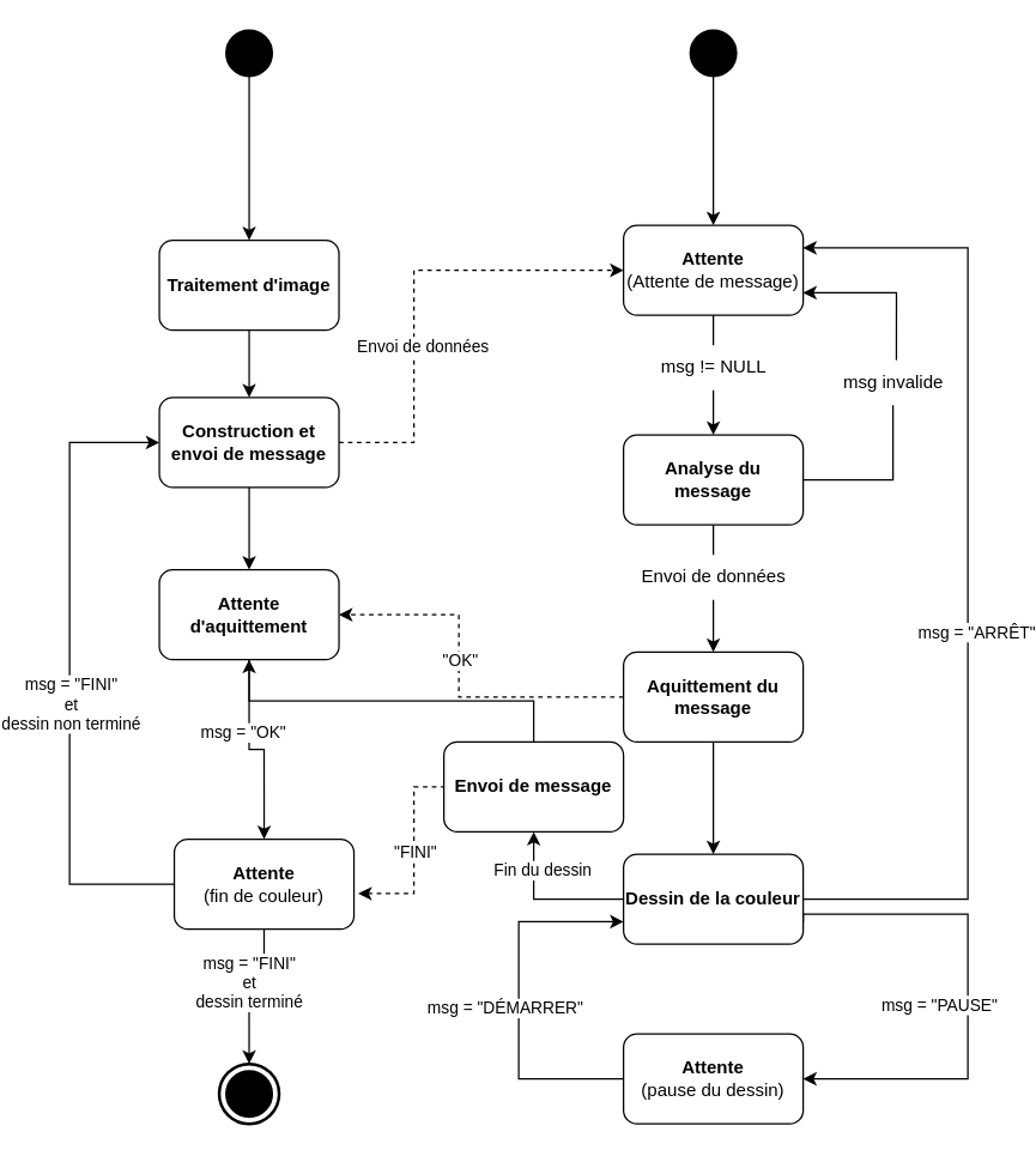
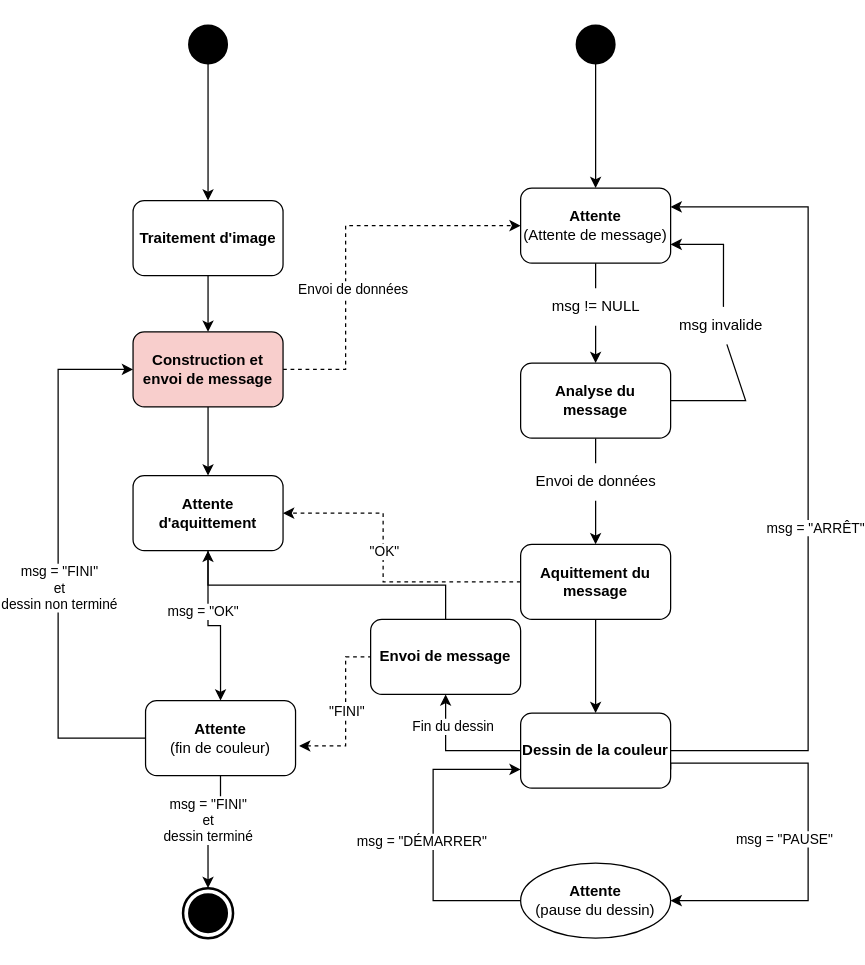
- <mxCell id="24" value="msg invalide" style="text;html=1;resizable=0;autosize=1;align=center;verticalAlign=middle;points=[];fillColor=none;strokeColor=none;rounded=0;" parent="1" vertex="1"><mxGeometry x="525" y="240" width="90" height="30" as="geometry" /></mxCell>
+ <mxCell id="24" value="msg invalide" style="text;html=1;resizable=0;autosize=1;align=center;verticalAlign=middle;points=[];fillColor=none;strokeColor=none;rounded=0;" parent="1" vertex="1"><mxGeometry x="505" y="245" width="90" height="30" as="geometry" /></mxCell>
- <mxCell id="43" value="&lt;b&gt;Construction et envoi de message&lt;/b&gt;" style="rounded=1;whiteSpace=wrap;html=1;fillColor=#FFFFFF;" parent="1" vertex="1"><mxGeometry x="79.94" y="265" width="120" height="60" as="geometry" /></mxCell>
+ <mxCell id="43" value="&lt;b&gt;Construction et envoi de message&lt;/b&gt;" style="rounded=1;whiteSpace=wrap;html=1;fillColor=#f8cecc;" parent="1" vertex="1"><mxGeometry x="79.94" y="265" width="120" height="60" as="geometry" /></mxCell>
- <mxCell id="46" value="&lt;b&gt;Attente &lt;/b&gt;&lt;br&gt;(pause du dessin)" style="rounded=1;whiteSpace=wrap;html=1;" vertex="1" parent="1"><mxGeometry x="390" y="690" width="120" height="60" as="geometry" /></mxCell>
+ <mxCell id="46" value="&lt;b&gt;Attente &lt;/b&gt;&lt;br&gt;(pause du dessin)" style="ellipse;whiteSpace=wrap;html=1;" vertex="1" parent="1"><mxGeometry x="390" y="690" width="120" height="60" as="geometry" /></mxCell>
